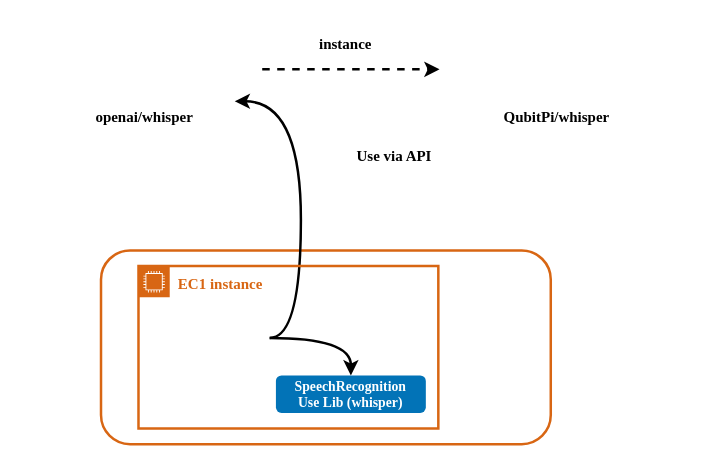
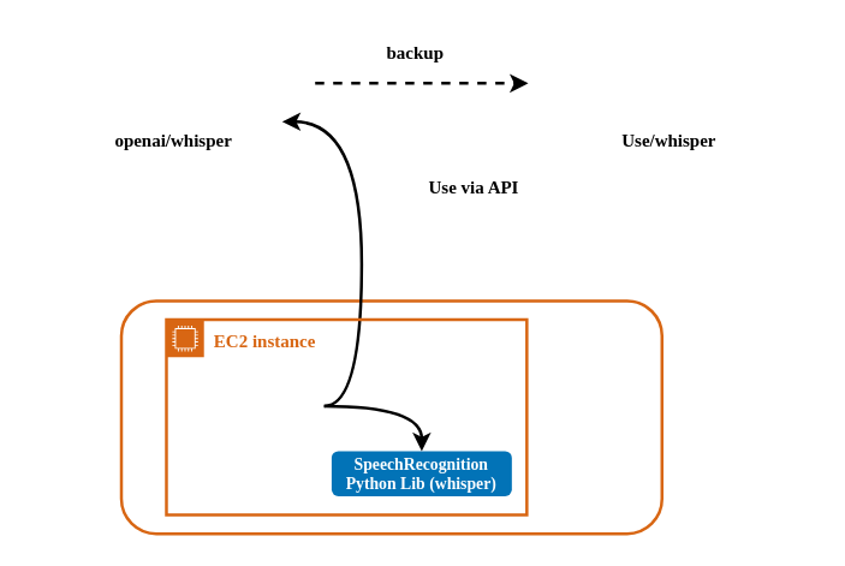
- <mxCell id="7" value="instance" style="text;html=1;align=center;verticalAlign=middle;whiteSpace=wrap;rounded=0;fontStyle=1;fontFamily=Ubuntu;" parent="1" vertex="1"><mxGeometry x="200.95" y="20" width="150" height="30" as="geometry" /></mxCell>
+ <mxCell id="7" value="backup" style="text;html=1;align=center;verticalAlign=middle;whiteSpace=wrap;rounded=0;fontStyle=1;fontFamily=Ubuntu;" parent="1" vertex="1"><mxGeometry x="200.95" y="20" width="150" height="30" as="geometry" /></mxCell>
- <mxCell id="6" value="QubitPi/whisper" style="shape=image;verticalLabelPosition=bottom;labelBackgroundColor=default;verticalAlign=top;aspect=fixed;imageAspect=0;image=https://huggingface.co/datasets/huggingface/brand-assets/resolve/main/hf-logo-with-title.png;fontStyle=1;fontFamily=Ubuntu;" parent="1" vertex="1"><mxGeometry x="350.95" y="30" width="188.09" height="50" as="geometry" /></mxCell>
+ <mxCell id="6" value="Use/whisper" style="shape=image;verticalLabelPosition=bottom;labelBackgroundColor=default;verticalAlign=top;aspect=fixed;imageAspect=0;image=https://huggingface.co/datasets/huggingface/brand-assets/resolve/main/hf-logo-with-title.png;fontStyle=1;fontFamily=Ubuntu;" parent="1" vertex="1"><mxGeometry x="350.95" y="30" width="188.09" height="50" as="geometry" /></mxCell>
- <mxCell id="11" value="EC1 instance" style="points=[[0,0],[0.25,0],[0.5,0],[0.75,0],[1,0],[1,0.25],[1,0.5],[1,0.75],[1,1],[0.75,1],[0.5,1],[0.25,1],[0,1],[0,0.75],[0,0.5],[0,0.25]];outlineConnect=0;gradientColor=none;html=1;whiteSpace=wrap;fontSize=12;fontStyle=1;container=1;pointerEvents=0;collapsible=0;recursiveResize=0;shape=mxgraph.aws4.group;grIcon=mxgraph.aws4.group_ec2_instance_contents;strokeColor=#D86613;fillColor=none;verticalAlign=top;align=left;spacingLeft=30;fontColor=#D86613;dashed=0;strokeWidth=2;fontFamily=Ubuntu;" parent="1" vertex="1"><mxGeometry x="110" y="212.5" width="240" height="130" as="geometry" /></mxCell>
+ <mxCell id="11" value="EC2 instance" style="points=[[0,0],[0.25,0],[0.5,0],[0.75,0],[1,0],[1,0.25],[1,0.5],[1,0.75],[1,1],[0.75,1],[0.5,1],[0.25,1],[0,1],[0,0.75],[0,0.5],[0,0.25]];outlineConnect=0;gradientColor=none;html=1;whiteSpace=wrap;fontSize=12;fontStyle=1;container=1;pointerEvents=0;collapsible=0;recursiveResize=0;shape=mxgraph.aws4.group;grIcon=mxgraph.aws4.group_ec2_instance_contents;strokeColor=#D86613;fillColor=none;verticalAlign=top;align=left;spacingLeft=30;fontColor=#D86613;dashed=0;strokeWidth=2;fontFamily=Ubuntu;" parent="1" vertex="1"><mxGeometry x="110" y="212.5" width="240" height="130" as="geometry" /></mxCell>
- <mxCell id="9" value="&lt;font face=&quot;Ubuntu&quot; style=&quot;font-size: 11px;&quot; color=&quot;#ffffff&quot;&gt;&lt;b style=&quot;&quot;&gt;SpeechRecognition&lt;/b&gt;&lt;/font&gt;&lt;div style=&quot;font-size: 11px;&quot;&gt;&lt;font face=&quot;Ubuntu&quot; style=&quot;font-size: 11px;&quot; color=&quot;#ffffff&quot;&gt;&lt;b style=&quot;&quot;&gt;Use Lib (whisper)&lt;/b&gt;&lt;/font&gt;&lt;/div&gt;" style="rounded=1;whiteSpace=wrap;html=1;strokeColor=none;fillColor=#0273B7;" parent="1" vertex="1"><mxGeometry x="220" y="300" width="120" height="30" as="geometry" /></mxCell>
+ <mxCell id="9" value="&lt;font face=&quot;Ubuntu&quot; style=&quot;font-size: 11px;&quot; color=&quot;#ffffff&quot;&gt;&lt;b style=&quot;&quot;&gt;SpeechRecognition&lt;/b&gt;&lt;/font&gt;&lt;div style=&quot;font-size: 11px;&quot;&gt;&lt;font face=&quot;Ubuntu&quot; style=&quot;font-size: 11px;&quot; color=&quot;#ffffff&quot;&gt;&lt;b style=&quot;&quot;&gt;Python Lib (whisper)&lt;/b&gt;&lt;/font&gt;&lt;/div&gt;" style="rounded=1;whiteSpace=wrap;html=1;strokeColor=none;fillColor=#0273B7;" parent="1" vertex="1"><mxGeometry x="220" y="300" width="120" height="30" as="geometry" /></mxCell>
